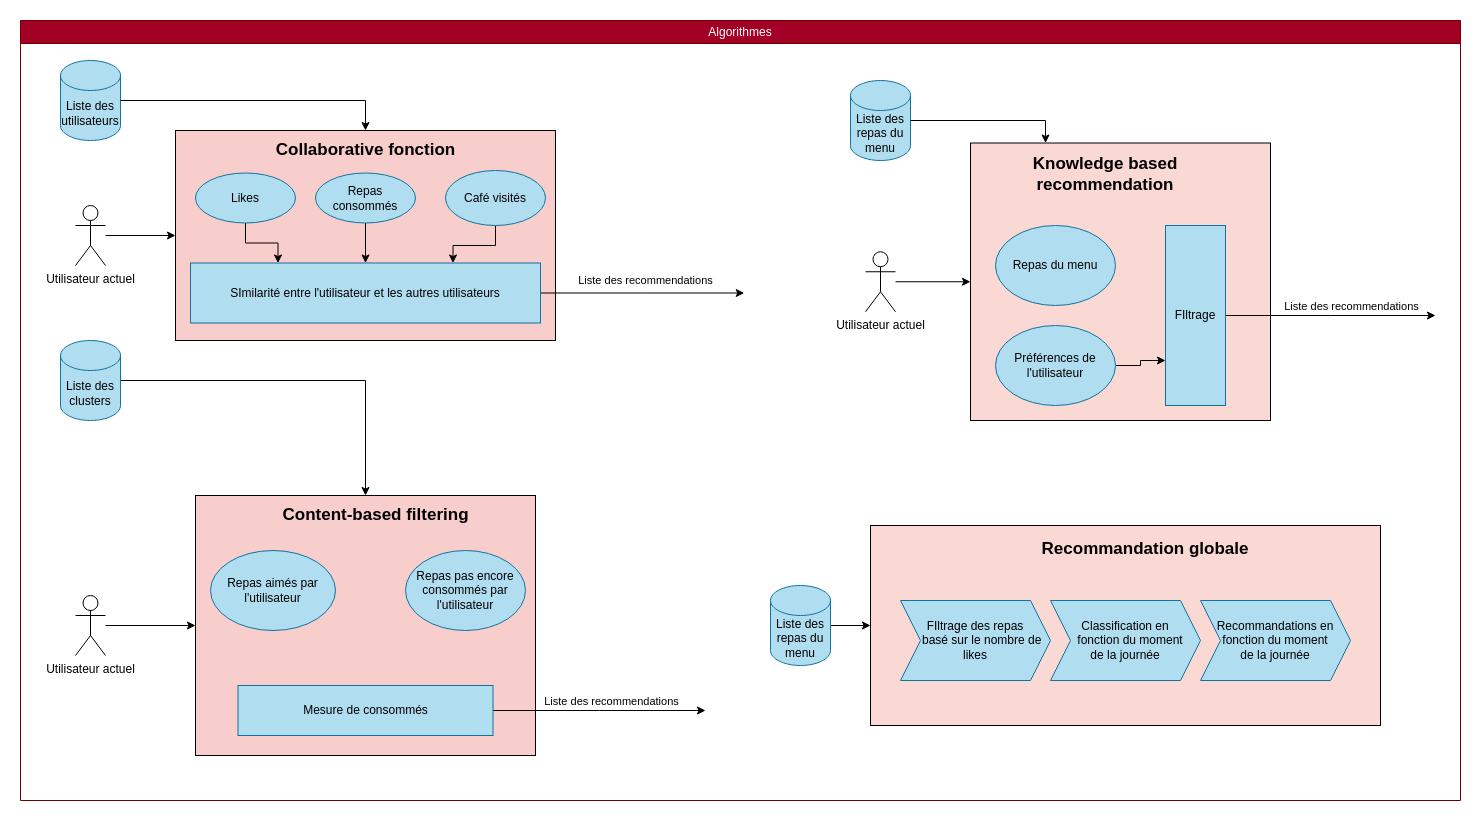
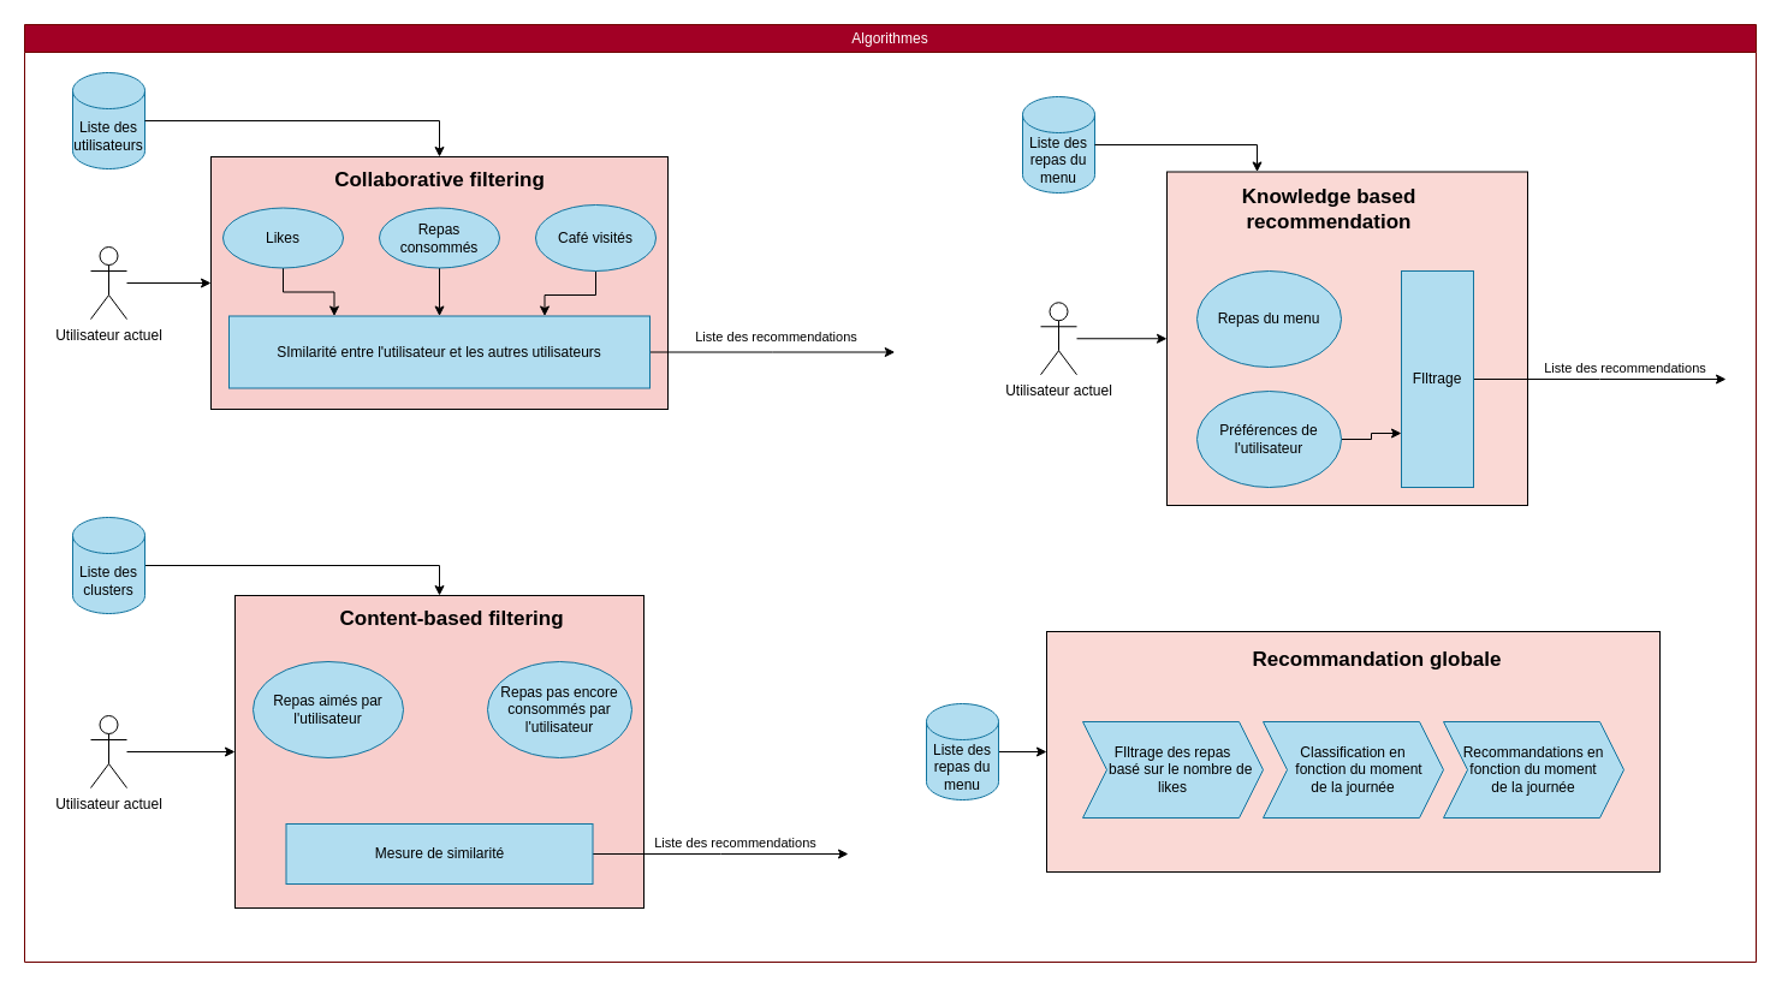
- <mxCell id="17" value="Collaborative fonction" style="text;html=1;align=center;verticalAlign=middle;whiteSpace=wrap;rounded=0;fontStyle=1;fontSize=17;" vertex="1" parent="2"><mxGeometry x="252.5" y="120" width="185" height="20" as="geometry" /></mxCell>
+ <mxCell id="17" value="Collaborative filtering" style="text;html=1;align=center;verticalAlign=middle;whiteSpace=wrap;rounded=0;fontStyle=1;fontSize=17;" vertex="1" parent="2"><mxGeometry x="252.5" y="120" width="185" height="20" as="geometry" /></mxCell>
- <mxCell id="9" value="Likes" style="ellipse;whiteSpace=wrap;html=1;fillColor=#b1ddf0;strokeColor=#10739e;" vertex="1" parent="2"><mxGeometry x="175" y="152.5" width="100" height="50" as="geometry" /></mxCell>
+ <mxCell id="9" value="Likes" style="ellipse;whiteSpace=wrap;html=1;fillColor=#b1ddf0;strokeColor=#10739e;" vertex="1" parent="2"><mxGeometry x="165" y="152.5" width="100" height="50" as="geometry" /></mxCell>
- <mxCell id="19" value="Liste des clusters" style="shape=cylinder3;whiteSpace=wrap;html=1;boundedLbl=1;backgroundOutline=1;size=15;fillColor=#b1ddf0;strokeColor=#10739e;" vertex="1" parent="2"><mxGeometry x="40" y="320" width="60" height="80" as="geometry" /></mxCell>
+ <mxCell id="19" value="Liste des clusters" style="shape=cylinder3;whiteSpace=wrap;html=1;boundedLbl=1;backgroundOutline=1;size=15;fillColor=#b1ddf0;strokeColor=#10739e;" vertex="1" parent="2"><mxGeometry x="40" y="410" width="60" height="80" as="geometry" /></mxCell>
- <mxCell id="28" value="Mesure de consommés" style="rounded=0;whiteSpace=wrap;html=1;fillColor=#b1ddf0;strokeColor=#10739e;" vertex="1" parent="2"><mxGeometry x="217.5" y="665" width="255" height="50" as="geometry" /></mxCell>
+ <mxCell id="28" value="Mesure de similarité" style="rounded=0;whiteSpace=wrap;html=1;fillColor=#b1ddf0;strokeColor=#10739e;" vertex="1" parent="2"><mxGeometry x="217.5" y="665" width="255" height="50" as="geometry" /></mxCell>
